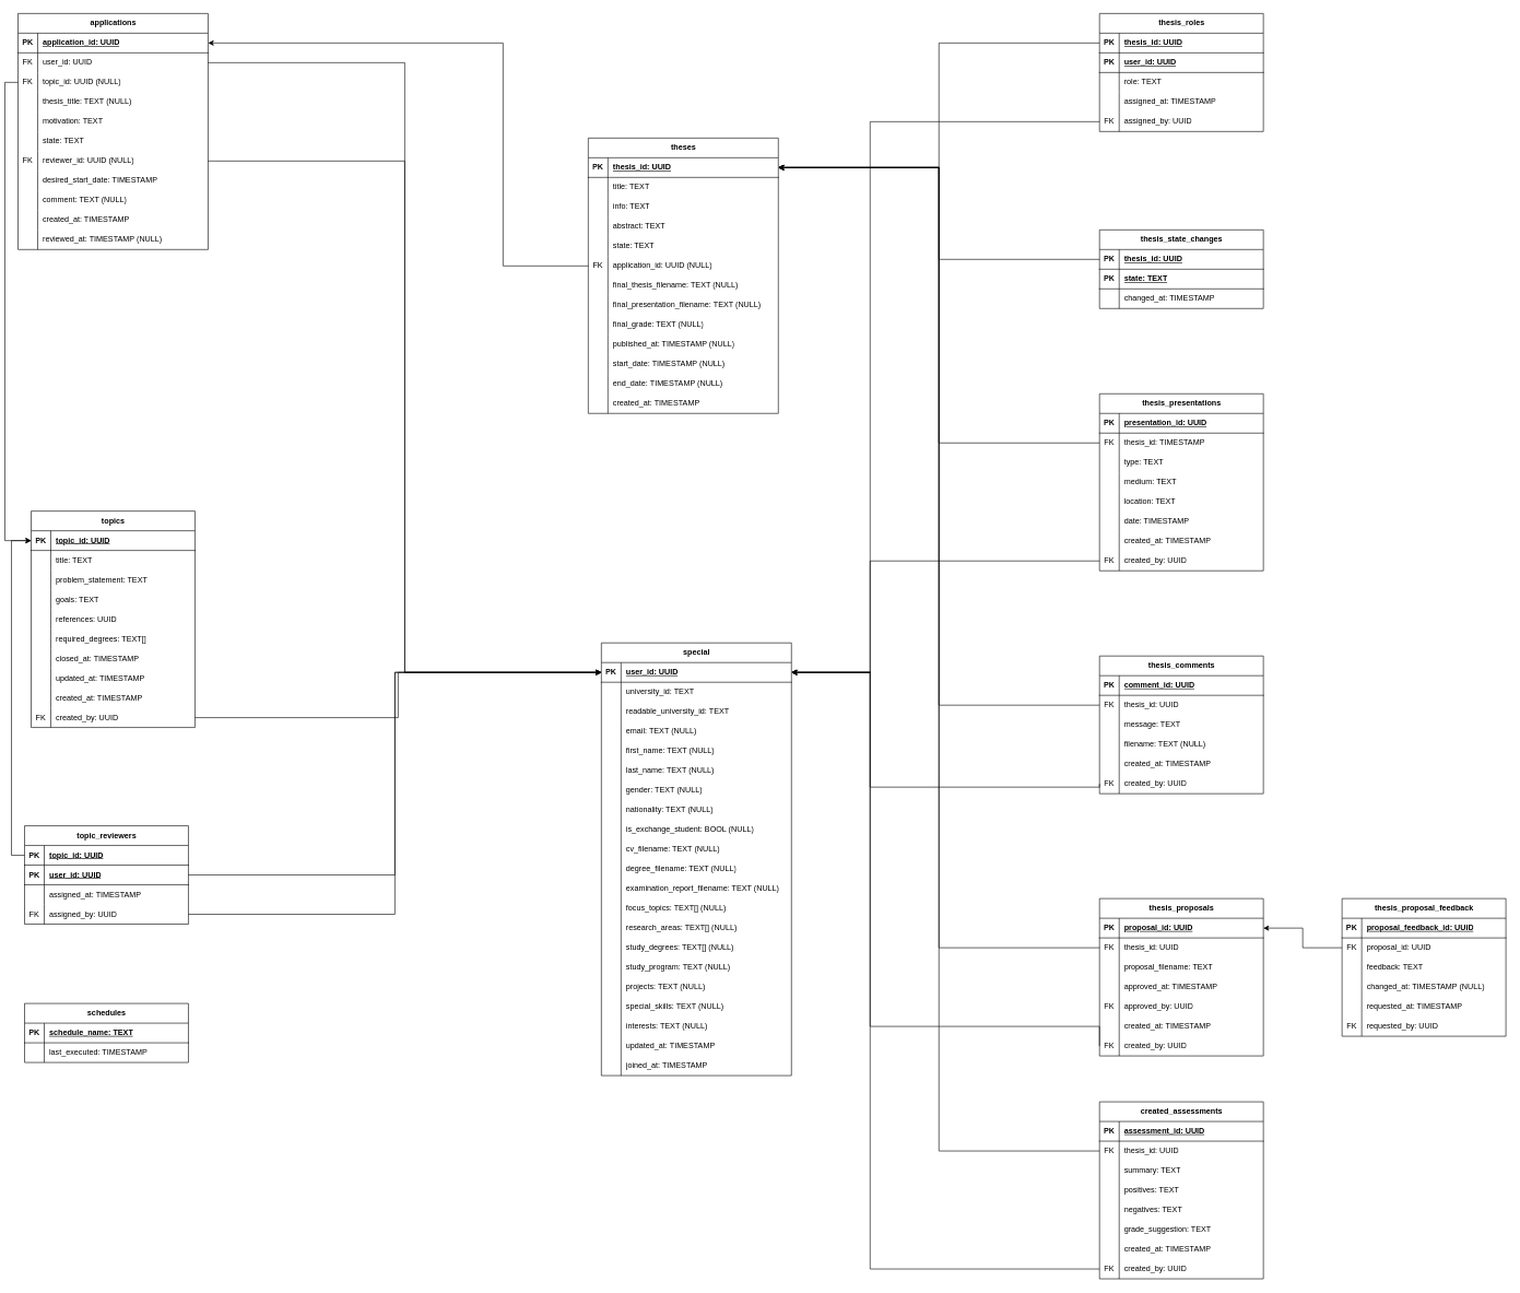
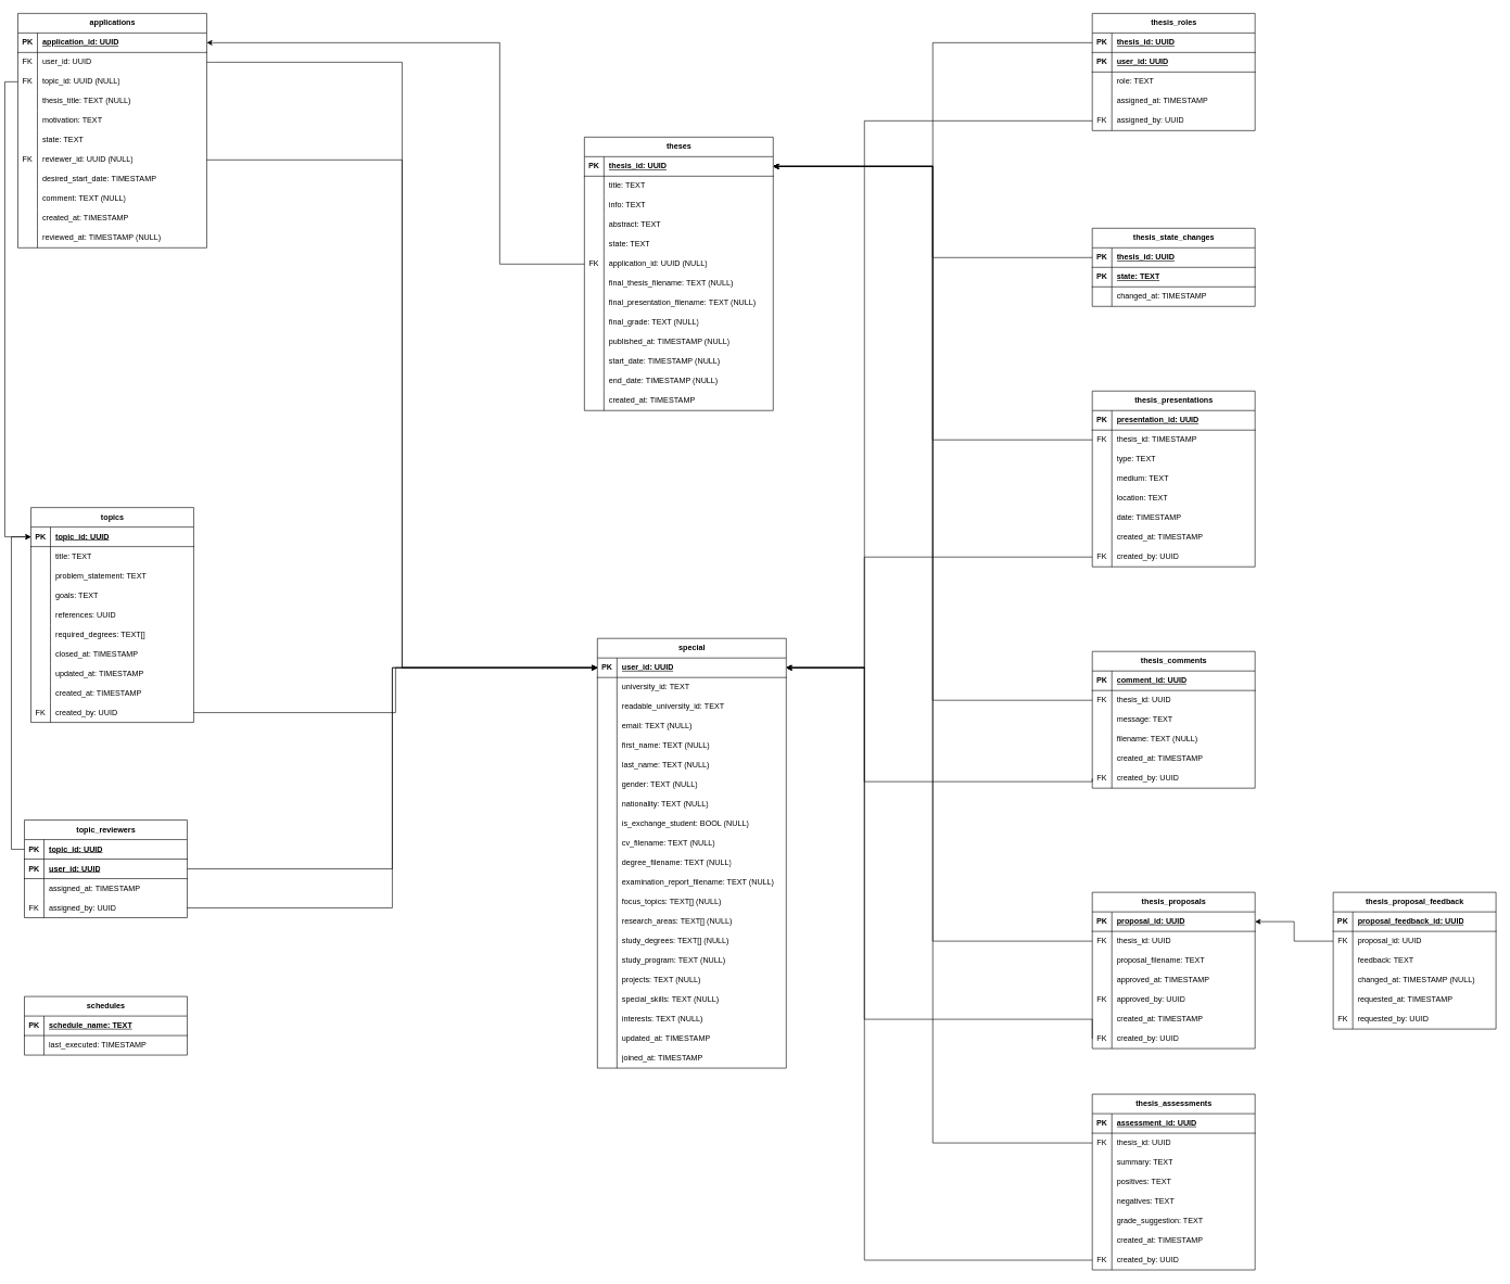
- <mxCell id="226" value="created_assessments" style="shape=table;startSize=30;container=1;collapsible=1;childLayout=tableLayout;fixedRows=1;rowLines=0;fontStyle=1;align=center;resizeLast=1;html=1;" parent="1" vertex="1"><mxGeometry x="1670" y="1680" width="250" height="270" as="geometry" /></mxCell>
+ <mxCell id="226" value="thesis_assessments" style="shape=table;startSize=30;container=1;collapsible=1;childLayout=tableLayout;fixedRows=1;rowLines=0;fontStyle=1;align=center;resizeLast=1;html=1;" parent="1" vertex="1"><mxGeometry x="1670" y="1680" width="250" height="270" as="geometry" /></mxCell>
